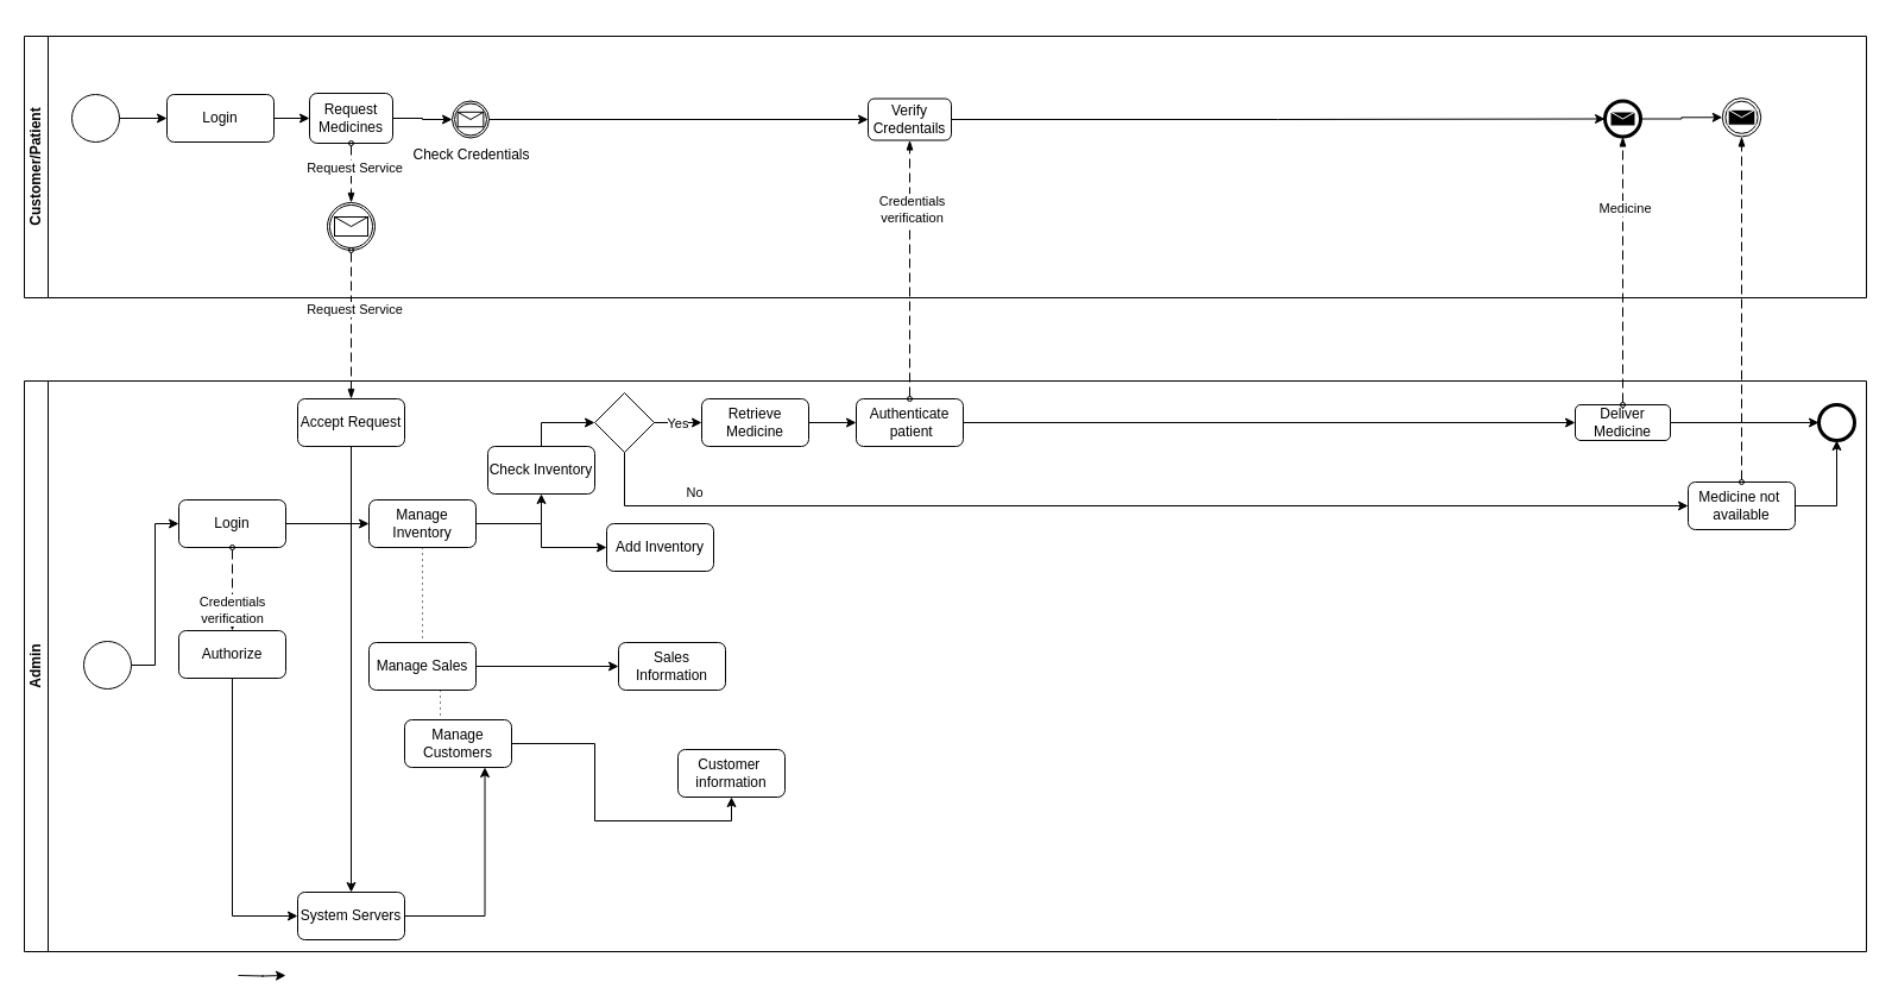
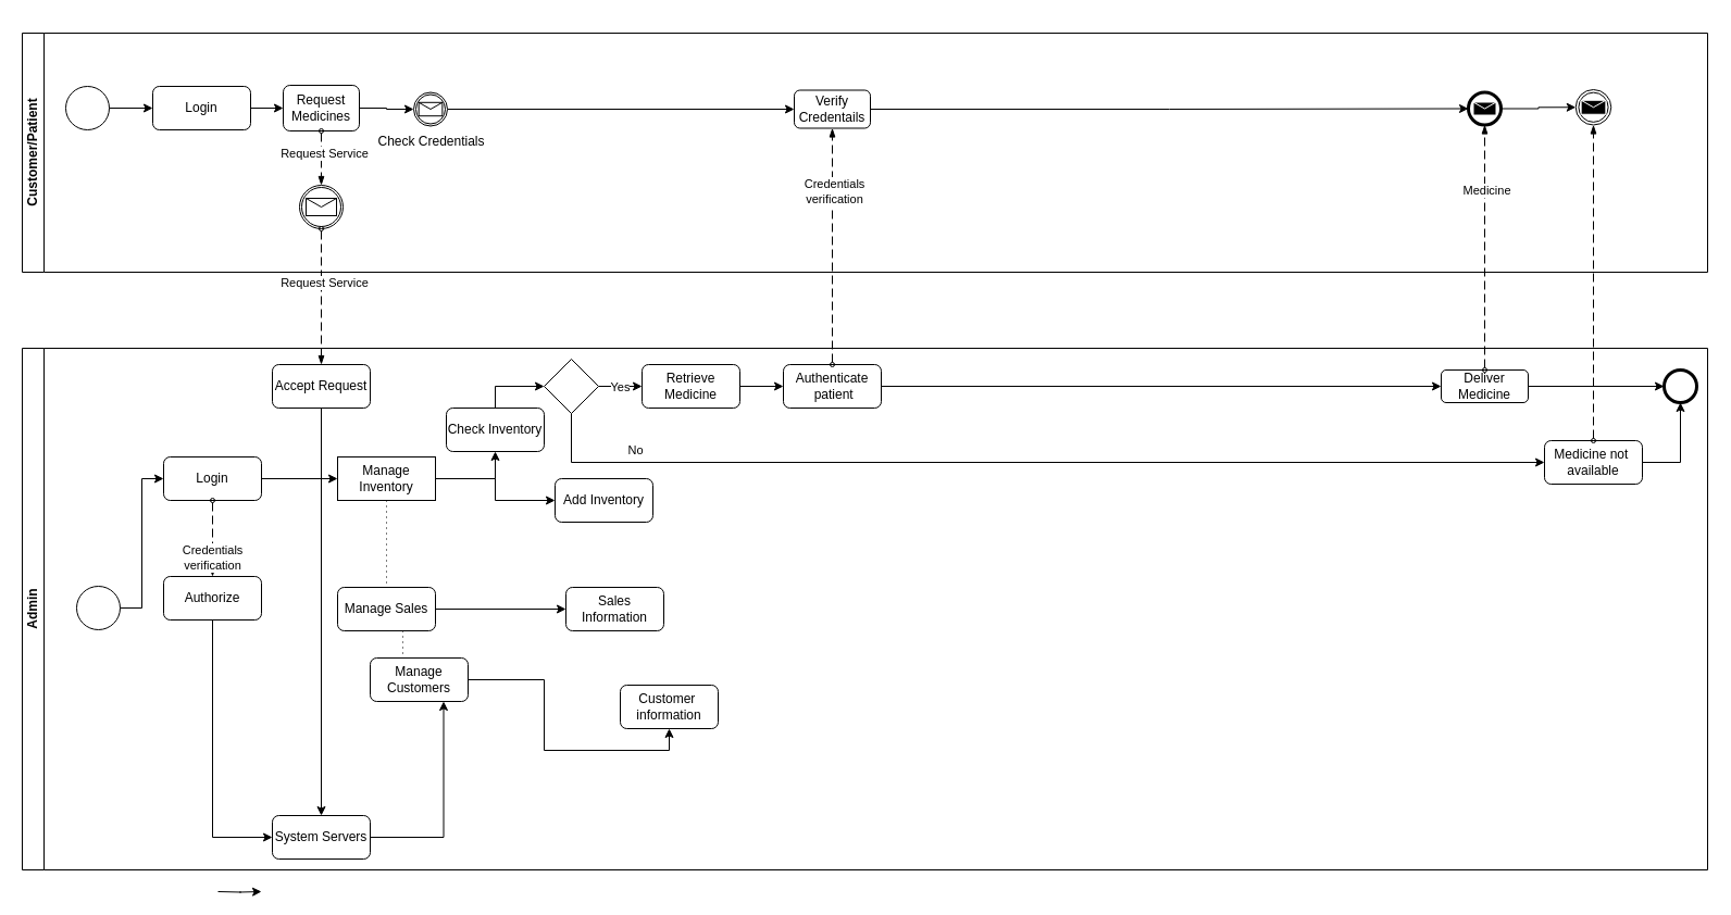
- <mxCell id="45" value="Manage Inventory" style="rounded=1;whiteSpace=wrap;html=1;" vertex="1" parent="19"><mxGeometry x="290" y="100" width="90" height="40" as="geometry" /></mxCell>
+ <mxCell id="45" value="Manage Inventory" style="whiteSpace=wrap;html=1;rounded=0;" vertex="1" parent="19"><mxGeometry x="290" y="100" width="90" height="40" as="geometry" /></mxCell>
